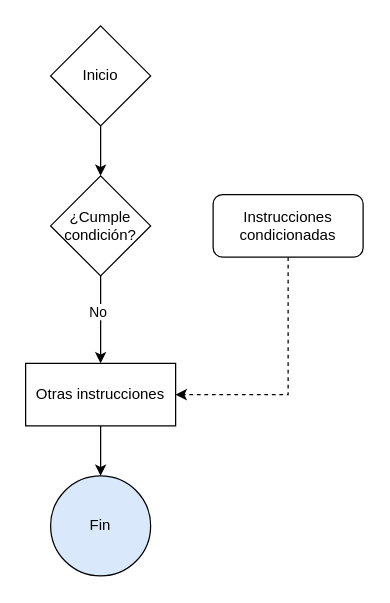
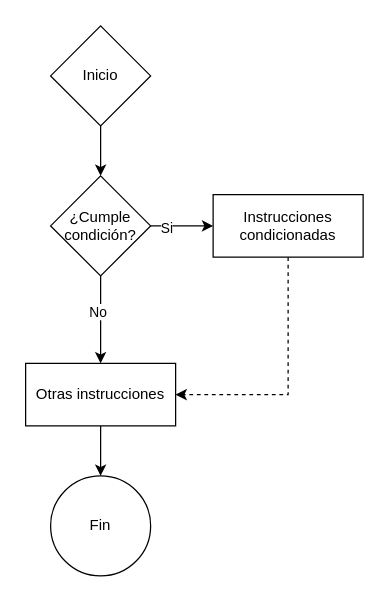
+ <mxCell id="4" style="edgeStyle=orthogonalEdgeStyle;rounded=0;orthogonalLoop=1;jettySize=auto;html=1;entryX=0;entryY=0.5;entryDx=0;entryDy=0;" parent="1" source="8" target="10" edge="1"><mxGeometry relative="1" as="geometry" /></mxCell>
+ <mxCell id="5" value="Si" style="edgeLabel;html=1;align=center;verticalAlign=middle;resizable=0;points=[];" parent="4" vertex="1" connectable="0"><mxGeometry x="-0.52" y="-1" relative="1" as="geometry"><mxPoint as="offset" /></mxGeometry></mxCell>
- <mxCell id="10" value="Instrucciones condicionadas" style="whiteSpace=wrap;html=1;rounded=1;" parent="1" vertex="1"><mxGeometry x="170" y="155" width="120" height="50" as="geometry" /></mxCell>
+ <mxCell id="10" value="Instrucciones condicionadas" style="rounded=0;whiteSpace=wrap;html=1;" parent="1" vertex="1"><mxGeometry x="170" y="155" width="120" height="50" as="geometry" /></mxCell>
- <mxCell id="13" value="Fin" style="ellipse;whiteSpace=wrap;html=1;aspect=fixed;fillColor=#dae8fc;" parent="1" vertex="1"><mxGeometry x="40" y="380" width="80" height="80" as="geometry" /></mxCell>
+ <mxCell id="13" value="Fin" style="ellipse;whiteSpace=wrap;html=1;aspect=fixed;" parent="1" vertex="1"><mxGeometry x="40" y="380" width="80" height="80" as="geometry" /></mxCell>
